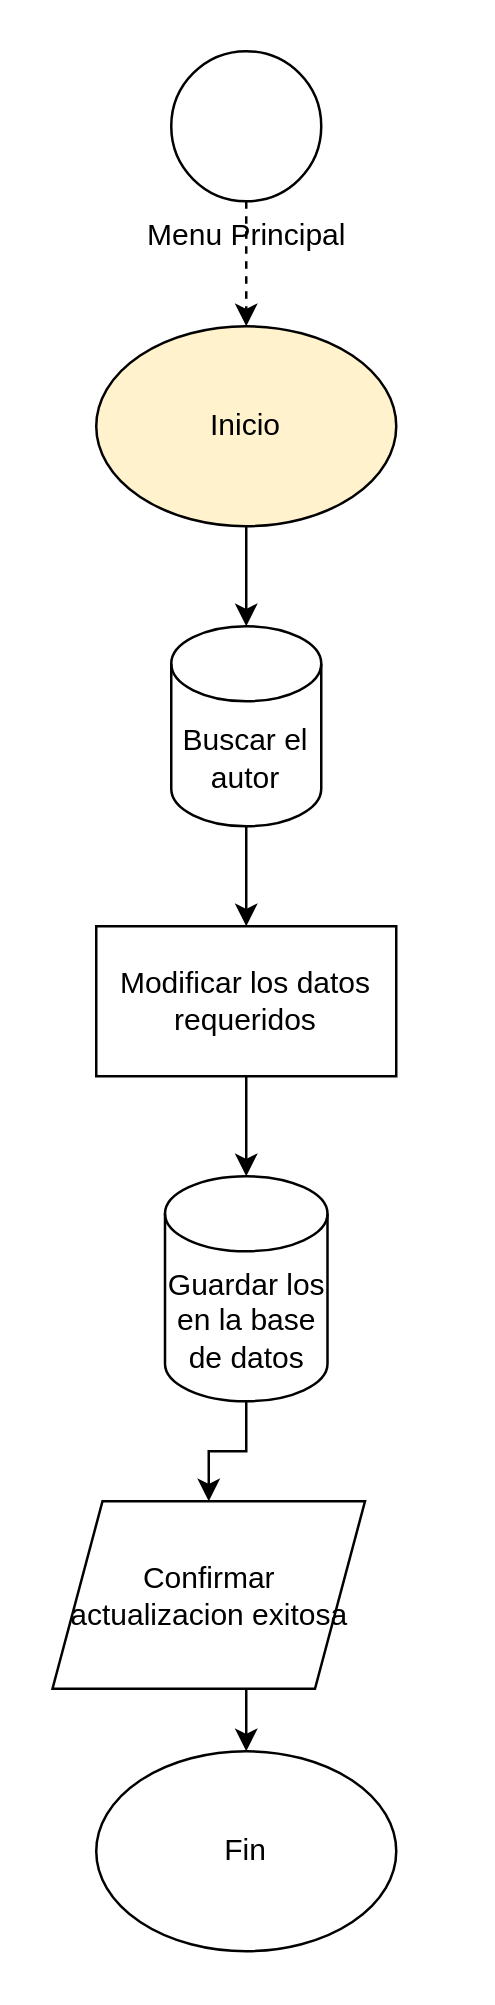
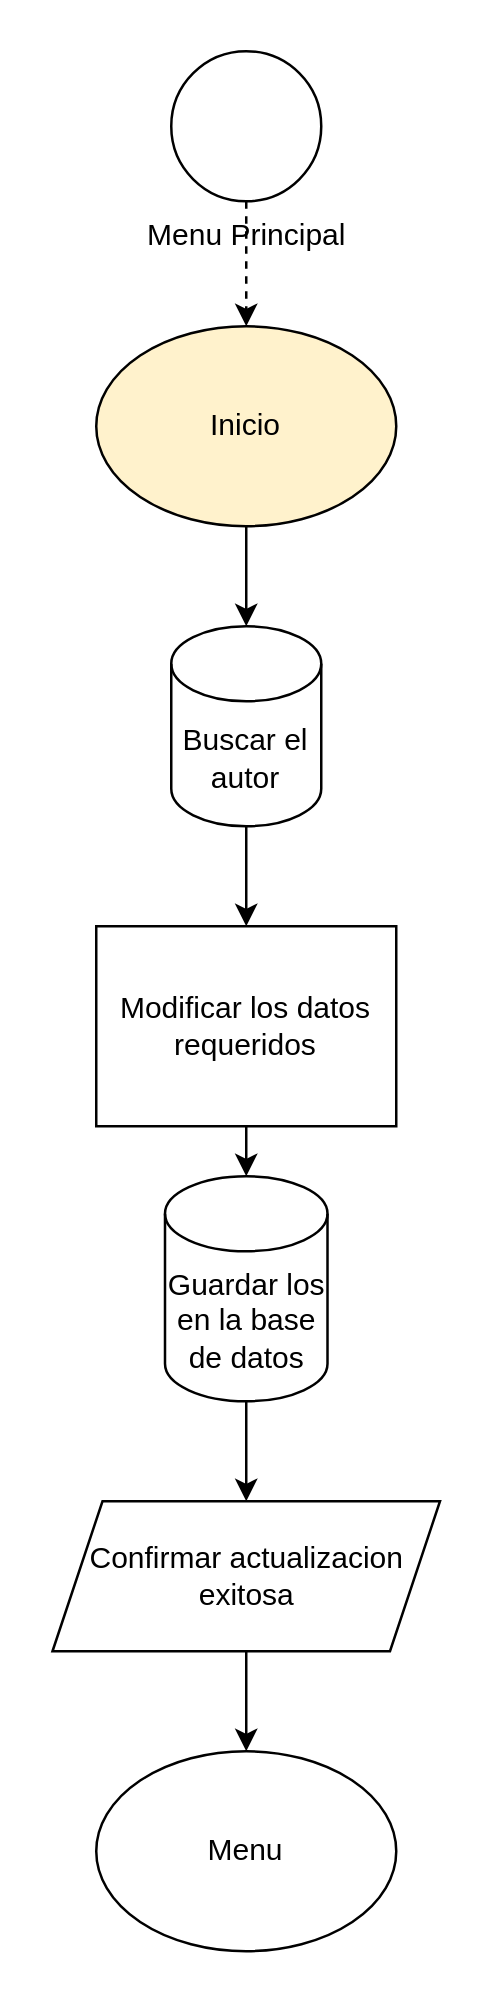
- <mxCell id="8" value="Modificar los datos requeridos" style="rounded=0;whiteSpace=wrap;html=1;" vertex="1" parent="1"><mxGeometry x="38" y="370" width="120" height="60" as="geometry" /></mxCell>
+ <mxCell id="8" value="Modificar los datos requeridos" style="rounded=0;whiteSpace=wrap;html=1;" vertex="1" parent="1"><mxGeometry x="38" y="370" width="120" height="80" as="geometry" /></mxCell>
- <mxCell id="10" value="Confirmar actualizacion exitosa" style="shape=parallelogram;perimeter=parallelogramPerimeter;whiteSpace=wrap;html=1;fixedSize=1;" vertex="1" parent="1"><mxGeometry x="20.5" y="600" width="125" height="75" as="geometry" /></mxCell>
+ <mxCell id="10" value="Confirmar actualizacion exitosa" style="shape=parallelogram;perimeter=parallelogramPerimeter;whiteSpace=wrap;html=1;fixedSize=1;" vertex="1" parent="1"><mxGeometry x="20.5" y="600" width="155" height="60" as="geometry" /></mxCell>
- <mxCell id="3" value="Fin" style="ellipse;whiteSpace=wrap;html=1;" vertex="1" parent="1"><mxGeometry x="38" y="700" width="120" height="80" as="geometry" /></mxCell>
+ <mxCell id="3" value="Menu" style="ellipse;whiteSpace=wrap;html=1;" vertex="1" parent="1"><mxGeometry x="38" y="700" width="120" height="80" as="geometry" /></mxCell>
